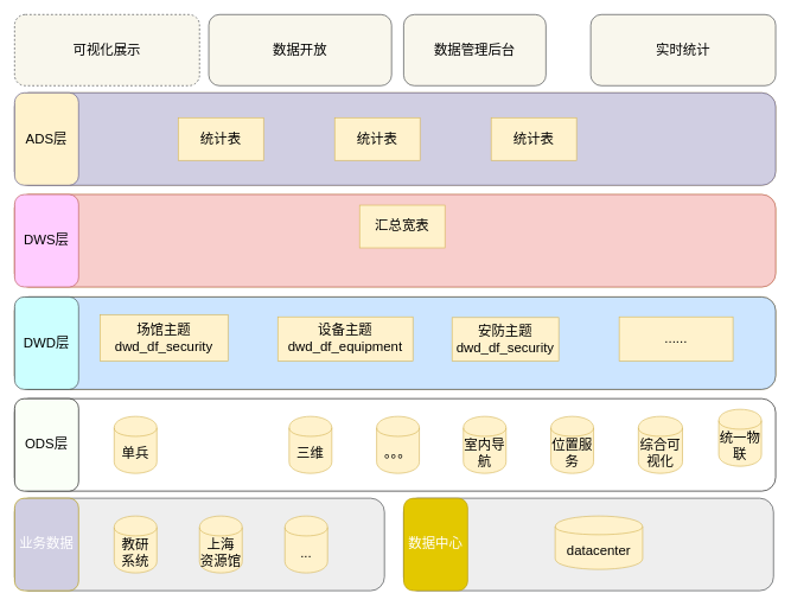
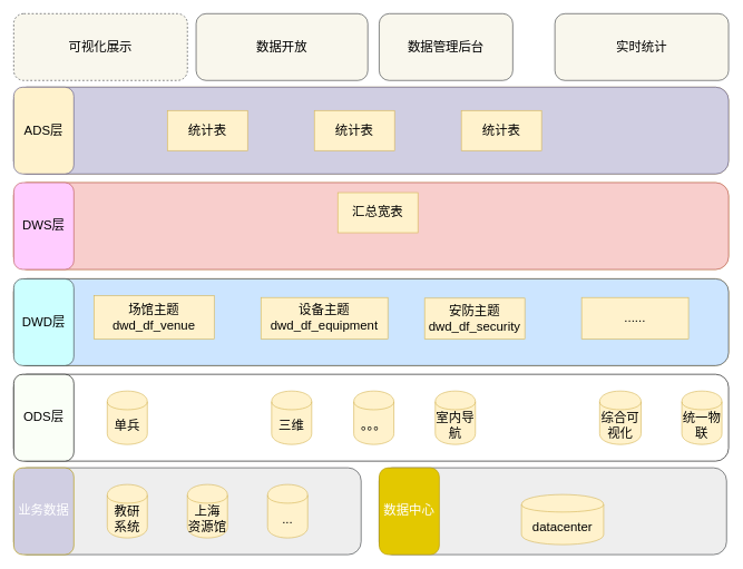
- <mxCell id="27" value="&lt;span style=&quot;font-family: &amp;#34;helvetica neue&amp;#34; ; font-size: 19px&quot;&gt;场馆主题&lt;br&gt;&lt;/span&gt;&lt;span style=&quot;font-size: 19px&quot;&gt;dwd_df_security&lt;/span&gt;" style="rounded=0;whiteSpace=wrap;html=1;fillColor=#fff2cc;fontSize=19;strokeColor=#d6b656;" vertex="1" parent="22"><mxGeometry x="120" y="25.5" width="180" height="64.5" as="geometry" /></mxCell>
+ <mxCell id="27" value="&lt;span style=&quot;font-family: &amp;#34;helvetica neue&amp;#34; ; font-size: 19px&quot;&gt;场馆主题&lt;br&gt;&lt;/span&gt;&lt;span style=&quot;font-size: 19px&quot;&gt;dwd_df_venue&lt;/span&gt;" style="rounded=0;whiteSpace=wrap;html=1;fillColor=#fff2cc;fontSize=19;strokeColor=#d6b656;" vertex="1" parent="22"><mxGeometry x="120" y="25.5" width="180" height="64.5" as="geometry" /></mxCell>
- <mxCell id="10" value="统一物联" style="shape=cylinder;whiteSpace=wrap;html=1;boundedLbl=1;backgroundOutline=1;fillColor=#fff2cc;fontSize=19;strokeColor=#d6b656;" vertex="1" parent="1"><mxGeometry x="1010" y="575" width="60" height="80" as="geometry" /></mxCell>
+ <mxCell id="10" value="统一物联" style="shape=cylinder;whiteSpace=wrap;html=1;boundedLbl=1;backgroundOutline=1;fillColor=#fff2cc;fontSize=19;strokeColor=#d6b656;" vertex="1" parent="1"><mxGeometry x="1020" y="585" width="60" height="80" as="geometry" /></mxCell>
- <mxCell id="12" value="位置服务" style="shape=cylinder;whiteSpace=wrap;html=1;boundedLbl=1;backgroundOutline=1;fillColor=#fff2cc;fontSize=19;strokeColor=#d6b656;" vertex="1" parent="1"><mxGeometry x="774" y="585" width="60" height="80" as="geometry" /></mxCell>
- <mxCell id="40" value="datacenter" style="shape=cylinder;whiteSpace=wrap;html=1;boundedLbl=1;backgroundOutline=1;fillColor=#fff2cc;fontSize=19;flipH=0;flipV=0;strokeColor=#d6b656;" vertex="1" parent="1"><mxGeometry x="780" y="725" width="123" height="75" as="geometry" /></mxCell>
+ <mxCell id="40" value="datacenter" style="shape=cylinder;whiteSpace=wrap;html=1;boundedLbl=1;backgroundOutline=1;fillColor=#fff2cc;fontSize=19;flipH=0;flipV=0;strokeColor=#d6b656;" vertex="1" parent="1"><mxGeometry x="780" y="740" width="123" height="75" as="geometry" /></mxCell>
